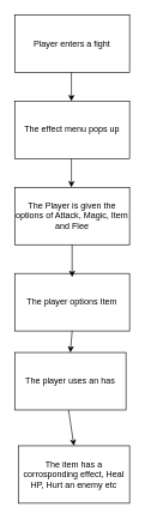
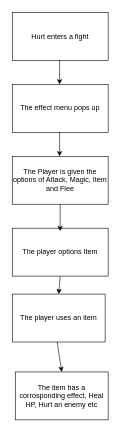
- <mxCell id="2" value="Player enters a fight" style="rounded=0;whiteSpace=wrap;html=1;" parent="1" vertex="1"><mxGeometry x="20" width="160" height="80" as="geometry" y="20" /></mxCell>
+ <mxCell id="2" value="Hurt enters a fight" style="rounded=0;whiteSpace=wrap;html=1;" parent="1" vertex="1"><mxGeometry x="20" width="160" height="80" as="geometry" y="20" /></mxCell>
- <mxCell id="7" value="The player uses an has" style="rounded=0;whiteSpace=wrap;html=1;" parent="1" vertex="1"><mxGeometry x="20" y="490" width="155" height="80" as="geometry" /></mxCell>
+ <mxCell id="7" value="The player uses an item" style="rounded=0;whiteSpace=wrap;html=1;" parent="1" vertex="1"><mxGeometry x="20" y="490" width="155" height="80" as="geometry" /></mxCell>
